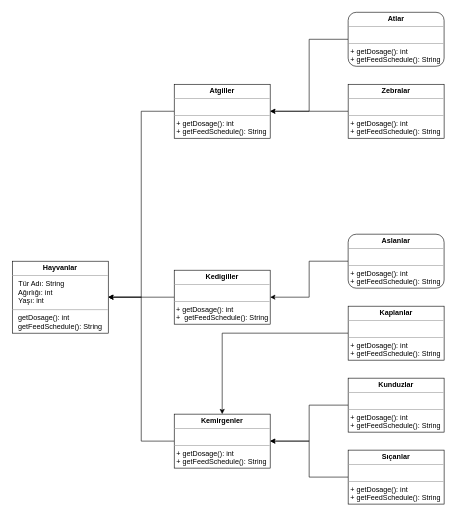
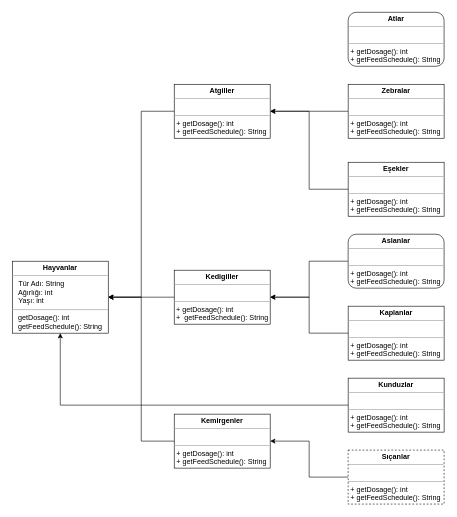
- <mxCell id="19" style="edgeStyle=orthogonalEdgeStyle;rounded=0;orthogonalLoop=1;jettySize=auto;html=1;exitX=0;exitY=0.5;exitDx=0;exitDy=0;entryX=1;entryY=0.5;entryDx=0;entryDy=0;" edge="1" parent="1" source="20" target="8"><mxGeometry relative="1" as="geometry" /></mxCell>
+ <mxCell id="21" style="edgeStyle=orthogonalEdgeStyle;rounded=0;orthogonalLoop=1;jettySize=auto;html=1;exitX=0;exitY=0.5;exitDx=0;exitDy=0;entryX=1;entryY=0.5;entryDx=0;entryDy=0;" edge="1" parent="1" source="22" target="8"><mxGeometry relative="1" as="geometry" /></mxCell>
+ <mxCell id="22" value="&lt;p style=&quot;margin:0px;margin-top:4px;text-align:center;&quot;&gt;&lt;b&gt;Eşekler&lt;/b&gt;&lt;/p&gt;&lt;hr size=&quot;1&quot;&gt;&lt;p style=&quot;margin:0px;margin-left:4px;&quot;&gt;&lt;br&gt;&lt;/p&gt;&lt;hr size=&quot;1&quot;&gt;&lt;p style=&quot;margin:0px;margin-left:4px;&quot;&gt;+ getDosage(): int&lt;br style=&quot;border-color: var(--border-color);&quot;&gt;+ getFeedSchedule(): String&lt;br&gt;&lt;/p&gt;" style="verticalAlign=top;align=left;overflow=fill;fontSize=12;fontFamily=Helvetica;html=1;whiteSpace=wrap;" vertex="1" parent="1"><mxGeometry x="580" y="270" width="160" height="90" as="geometry" /></mxCell>
- <mxCell id="15" style="edgeStyle=orthogonalEdgeStyle;rounded=0;orthogonalLoop=1;jettySize=auto;html=1;exitX=0;exitY=0.5;exitDx=0;exitDy=0;" edge="1" parent="1" source="16" target="4"><mxGeometry relative="1" as="geometry" /></mxCell>
+ <mxCell id="15" style="edgeStyle=orthogonalEdgeStyle;rounded=0;orthogonalLoop=1;jettySize=auto;html=1;exitX=0;exitY=0.5;exitDx=0;exitDy=0;entryX=1;entryY=0.5;entryDx=0;entryDy=0;" edge="1" parent="1" source="16" target="6"><mxGeometry relative="1" as="geometry" /></mxCell>
- <mxCell id="9" style="edgeStyle=orthogonalEdgeStyle;rounded=0;orthogonalLoop=1;jettySize=auto;html=1;exitX=0;exitY=0.5;exitDx=0;exitDy=0;entryX=1;entryY=0.5;entryDx=0;entryDy=0;" edge="1" parent="1" source="10" target="4"><mxGeometry relative="1" as="geometry" /></mxCell>
+ <mxCell id="9" style="edgeStyle=orthogonalEdgeStyle;rounded=0;orthogonalLoop=1;jettySize=auto;html=1;exitX=0;exitY=0.5;exitDx=0;exitDy=0;" edge="1" parent="1" source="10" target="2"><mxGeometry relative="1" as="geometry" /></mxCell>
- <mxCell id="12" value="&lt;p style=&quot;margin:0px;margin-top:4px;text-align:center;&quot;&gt;&lt;b&gt;Sıçanlar&lt;/b&gt;&lt;/p&gt;&lt;hr size=&quot;1&quot;&gt;&lt;p style=&quot;margin:0px;margin-left:4px;&quot;&gt;&lt;br&gt;&lt;/p&gt;&lt;hr size=&quot;1&quot;&gt;&lt;p style=&quot;margin:0px;margin-left:4px;&quot;&gt;+ getDosage(): int&lt;br style=&quot;border-color: var(--border-color);&quot;&gt;+ getFeedSchedule(): String&lt;br&gt;&lt;/p&gt;" style="verticalAlign=top;align=left;overflow=fill;fontSize=12;fontFamily=Helvetica;html=1;whiteSpace=wrap;" vertex="1" parent="1"><mxGeometry x="580" y="750" width="160" height="90" as="geometry" /></mxCell>
+ <mxCell id="12" value="&lt;p style=&quot;margin:0px;margin-top:4px;text-align:center;&quot;&gt;&lt;b&gt;Sıçanlar&lt;/b&gt;&lt;/p&gt;&lt;hr size=&quot;1&quot;&gt;&lt;p style=&quot;margin:0px;margin-left:4px;&quot;&gt;&lt;br&gt;&lt;/p&gt;&lt;hr size=&quot;1&quot;&gt;&lt;p style=&quot;margin:0px;margin-left:4px;&quot;&gt;+ getDosage(): int&lt;br style=&quot;border-color: var(--border-color);&quot;&gt;+ getFeedSchedule(): String&lt;br&gt;&lt;/p&gt;" style="verticalAlign=top;align=left;overflow=fill;fontSize=12;fontFamily=Helvetica;html=1;whiteSpace=wrap;dashed=1;" vertex="1" parent="1"><mxGeometry x="580" y="750" width="160" height="90" as="geometry" /></mxCell>
